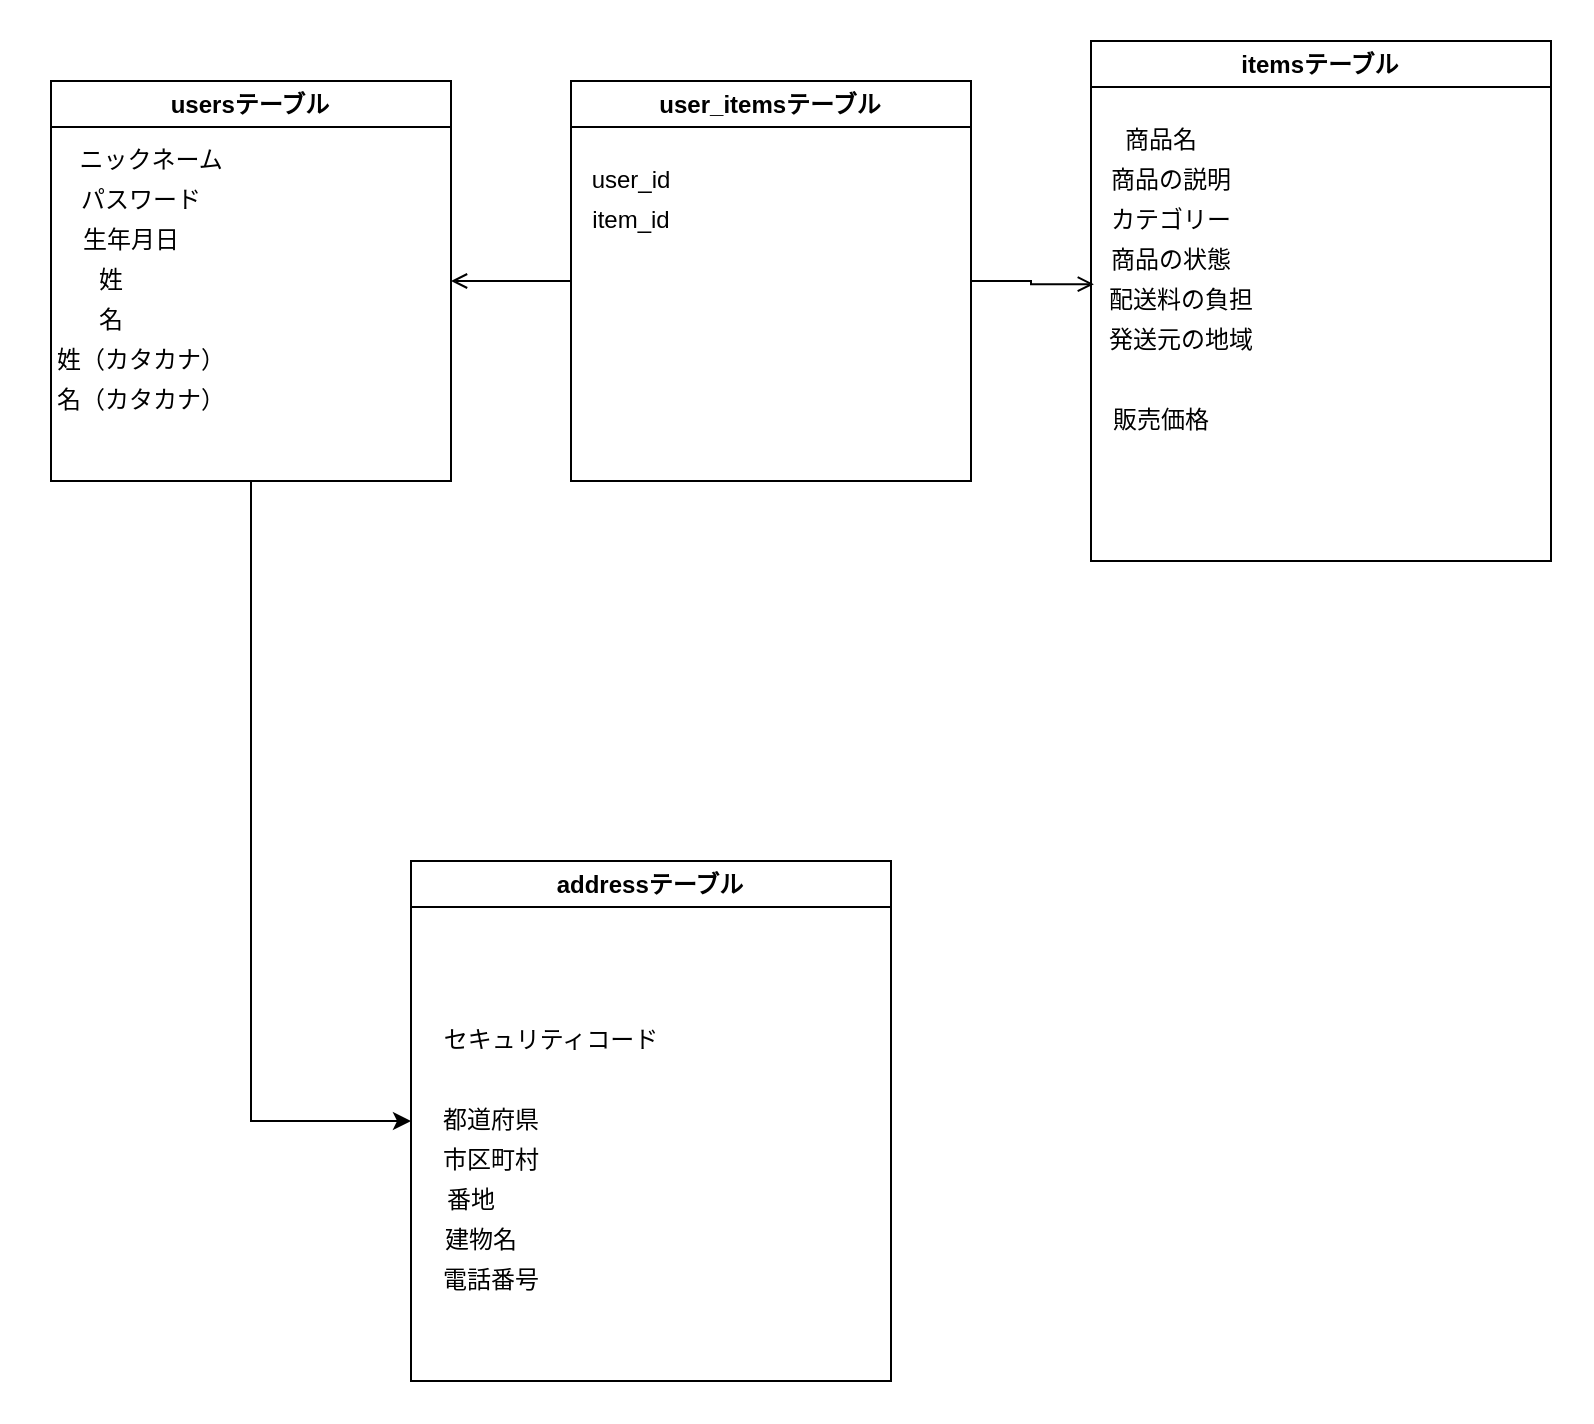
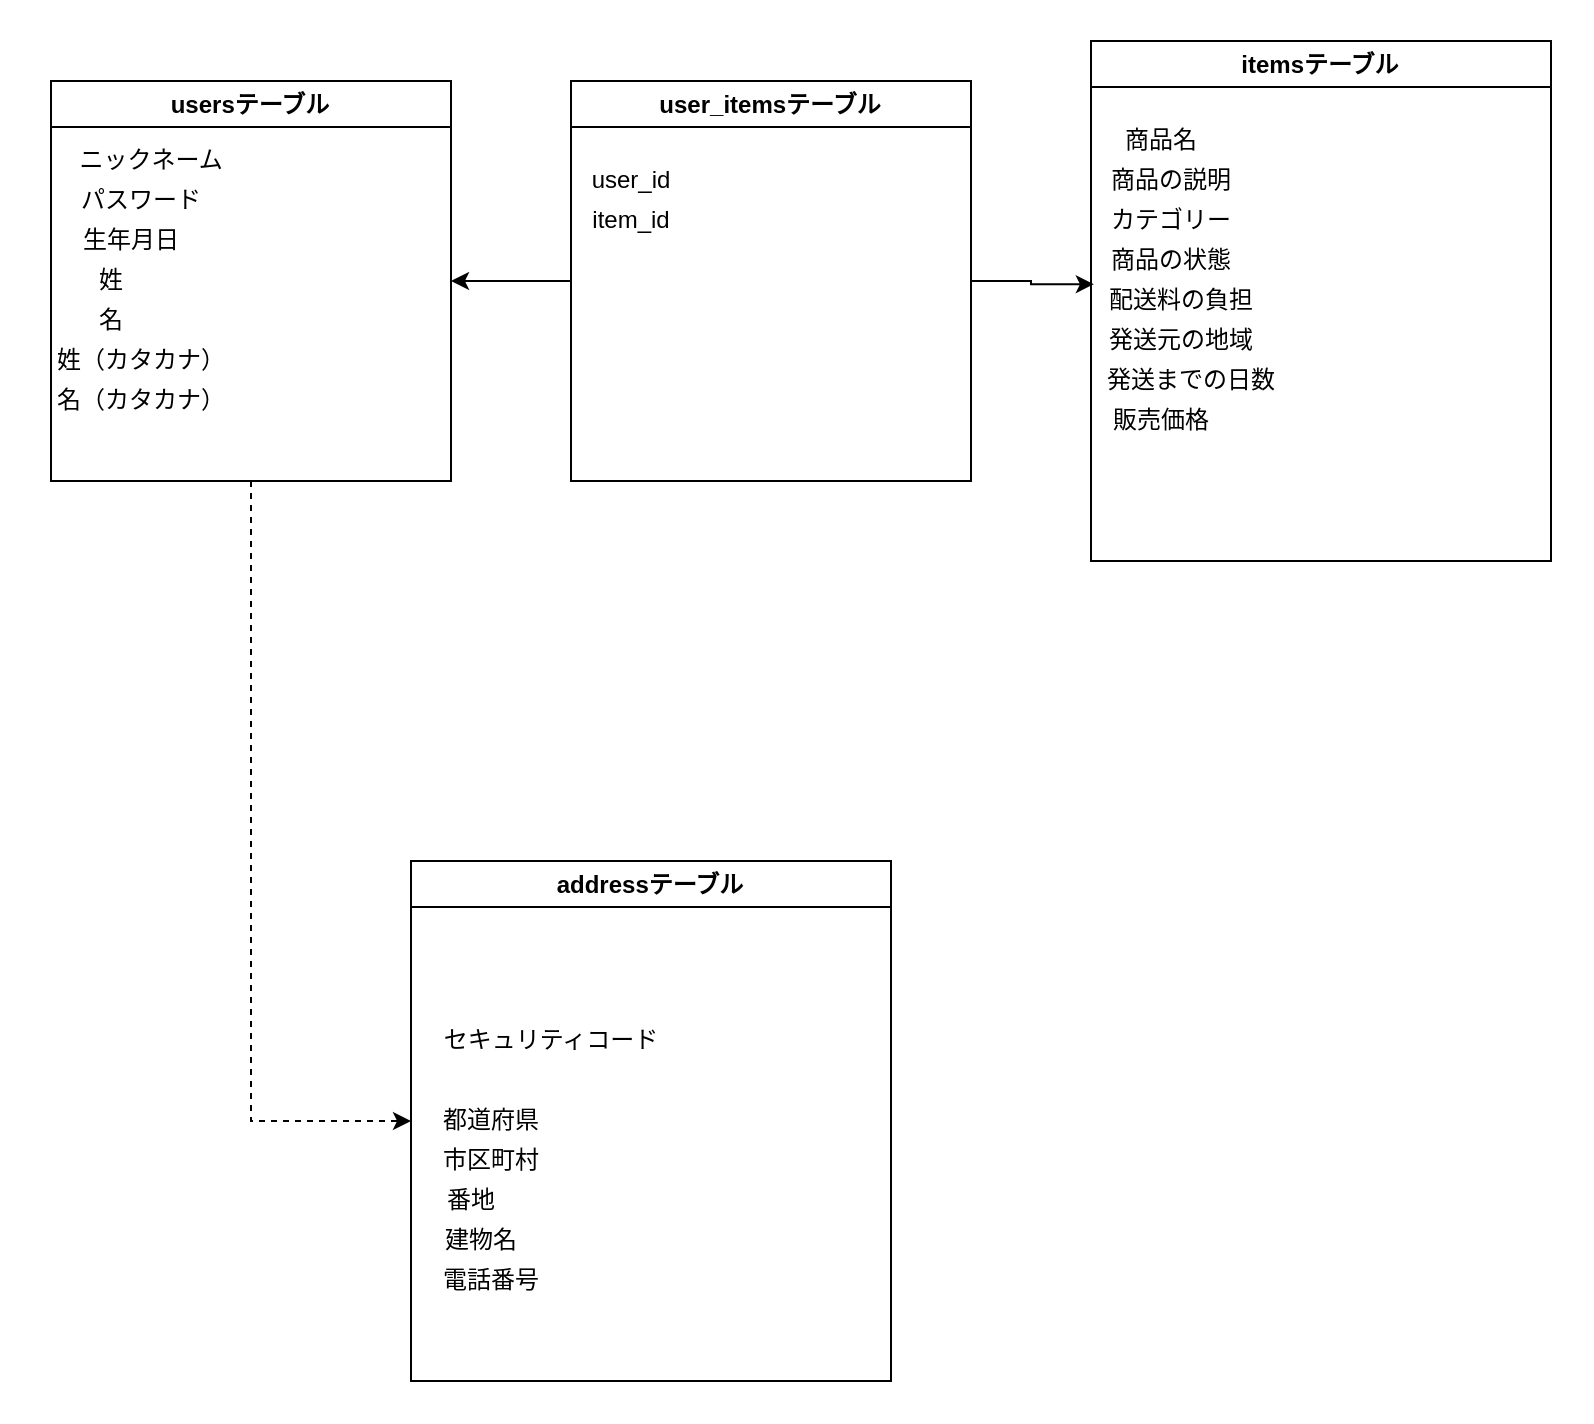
- <mxCell id="28" style="edgeStyle=orthogonalEdgeStyle;rounded=0;orthogonalLoop=1;jettySize=auto;html=1;exitX=0;exitY=0.5;exitDx=0;exitDy=0;entryX=1;entryY=0.5;entryDx=0;entryDy=0;endArrow=open;" edge="1" parent="1" source="30" target="4"><mxGeometry relative="1" as="geometry" /></mxCell>
+ <mxCell id="28" style="edgeStyle=orthogonalEdgeStyle;rounded=0;orthogonalLoop=1;jettySize=auto;html=1;exitX=0;exitY=0.5;exitDx=0;exitDy=0;entryX=1;entryY=0.5;entryDx=0;entryDy=0;" edge="1" parent="1" source="30" target="4"><mxGeometry relative="1" as="geometry" /></mxCell>
- <mxCell id="29" style="edgeStyle=orthogonalEdgeStyle;rounded=0;orthogonalLoop=1;jettySize=auto;html=1;exitX=1;exitY=0.5;exitDx=0;exitDy=0;entryX=0.016;entryY=0.08;entryDx=0;entryDy=0;entryPerimeter=0;endArrow=open;" edge="1" parent="1" source="30" target="15"><mxGeometry relative="1" as="geometry" /></mxCell>
+ <mxCell id="29" style="edgeStyle=orthogonalEdgeStyle;rounded=0;orthogonalLoop=1;jettySize=auto;html=1;exitX=1;exitY=0.5;exitDx=0;exitDy=0;entryX=0.016;entryY=0.08;entryDx=0;entryDy=0;entryPerimeter=0;" edge="1" parent="1" source="30" target="15"><mxGeometry relative="1" as="geometry" /></mxCell>
+ <mxCell id="19" value="発送までの日数" style="text;html=1;align=center;verticalAlign=middle;resizable=0;points=[];autosize=1;" vertex="1" parent="12"><mxGeometry y="160" width="100" height="20" as="geometry" /></mxCell>
- <mxCell id="3" style="edgeStyle=orthogonalEdgeStyle;rounded=0;orthogonalLoop=1;jettySize=auto;html=1;exitX=0.5;exitY=1;exitDx=0;exitDy=0;entryX=0;entryY=0.5;entryDx=0;entryDy=0;" edge="1" parent="1" source="4" target="21"><mxGeometry relative="1" as="geometry" /></mxCell>
+ <mxCell id="3" style="edgeStyle=orthogonalEdgeStyle;rounded=0;orthogonalLoop=1;jettySize=auto;html=1;exitX=0.5;exitY=1;exitDx=0;exitDy=0;entryX=0;entryY=0.5;entryDx=0;entryDy=0;dashed=1;" edge="1" parent="1" source="4" target="21"><mxGeometry relative="1" as="geometry" /></mxCell>
